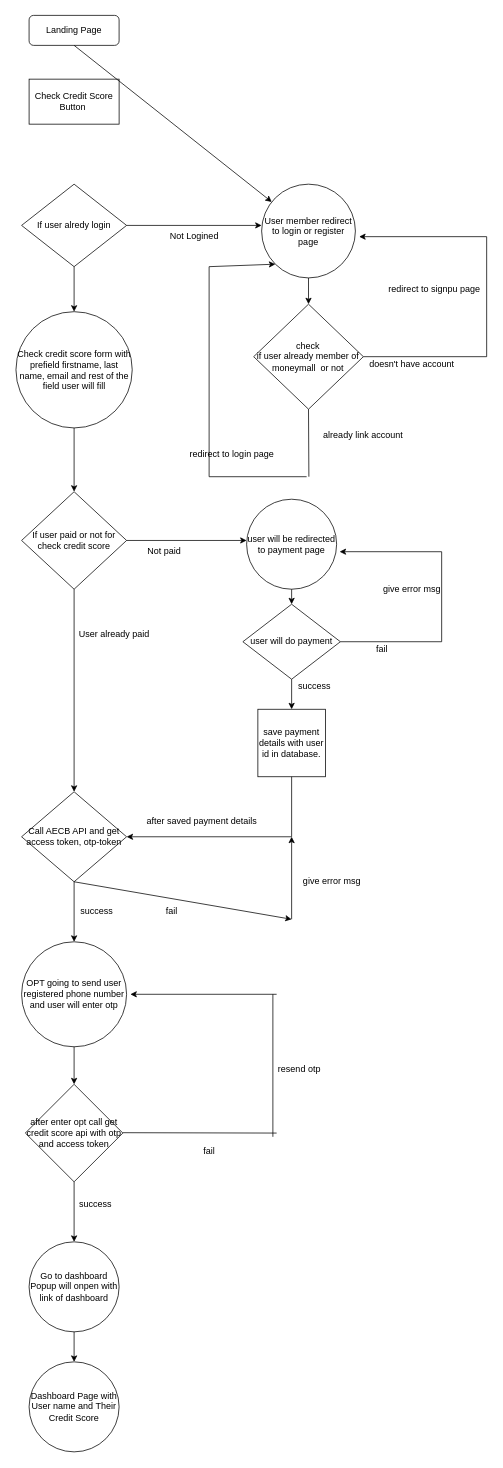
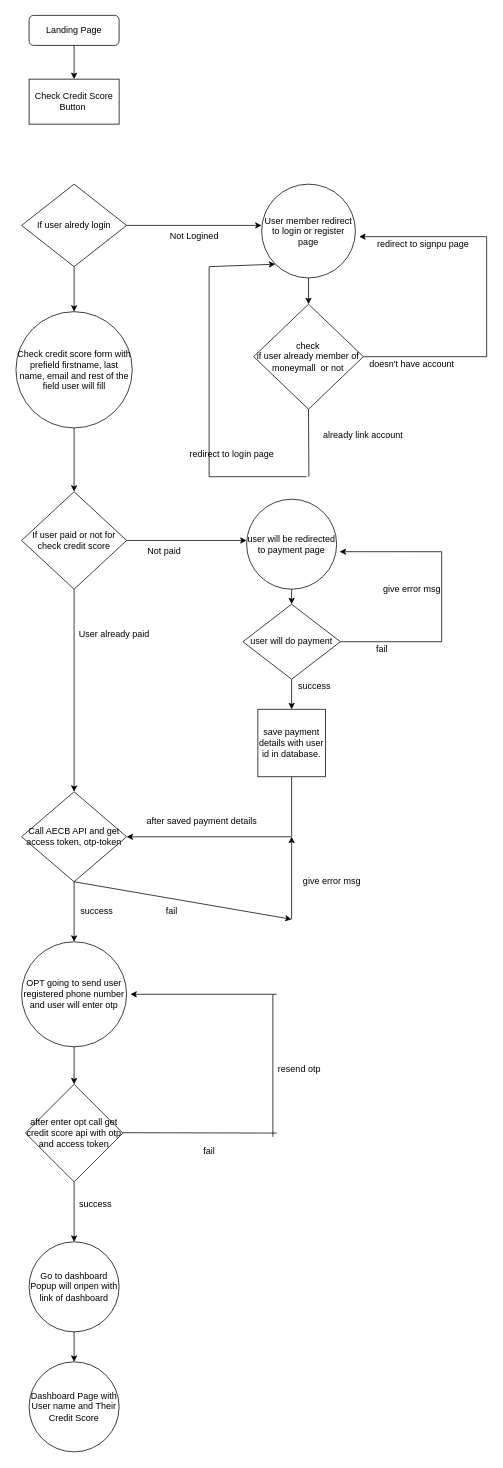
- <mxCell id="4" value="" style="endArrow=classic;html=1;exitX=0.5;exitY=1;exitDx=0;exitDy=0;" edge="1" parent="1" source="2" target="10"><mxGeometry width="50" height="50" relative="1" as="geometry"><mxPoint x="98" y="50" as="sourcePoint" /><mxPoint x="98" y="100" as="targetPoint" /></mxGeometry></mxCell>
+ <mxCell id="4" value="" style="endArrow=classic;html=1;entryX=0.5;entryY=0;entryDx=0;entryDy=0;exitX=0.5;exitY=1;exitDx=0;exitDy=0;" edge="1" parent="1" source="2" target="3"><mxGeometry width="50" height="50" relative="1" as="geometry"><mxPoint x="98" y="50" as="sourcePoint" /><mxPoint x="98" y="100" as="targetPoint" /></mxGeometry></mxCell>
- <mxCell id="21" value="redirect to signpu page" style="text;html=1;align=center;verticalAlign=middle;resizable=0;points=[];autosize=1;" vertex="1" parent="1"><mxGeometry x="508" y="375" width="140" height="20" as="geometry" /></mxCell>
+ <mxCell id="21" value="redirect to signpu page" style="text;html=1;align=center;verticalAlign=middle;resizable=0;points=[];autosize=1;" vertex="1" parent="1"><mxGeometry x="493" y="315" width="140" height="20" as="geometry" /></mxCell>
